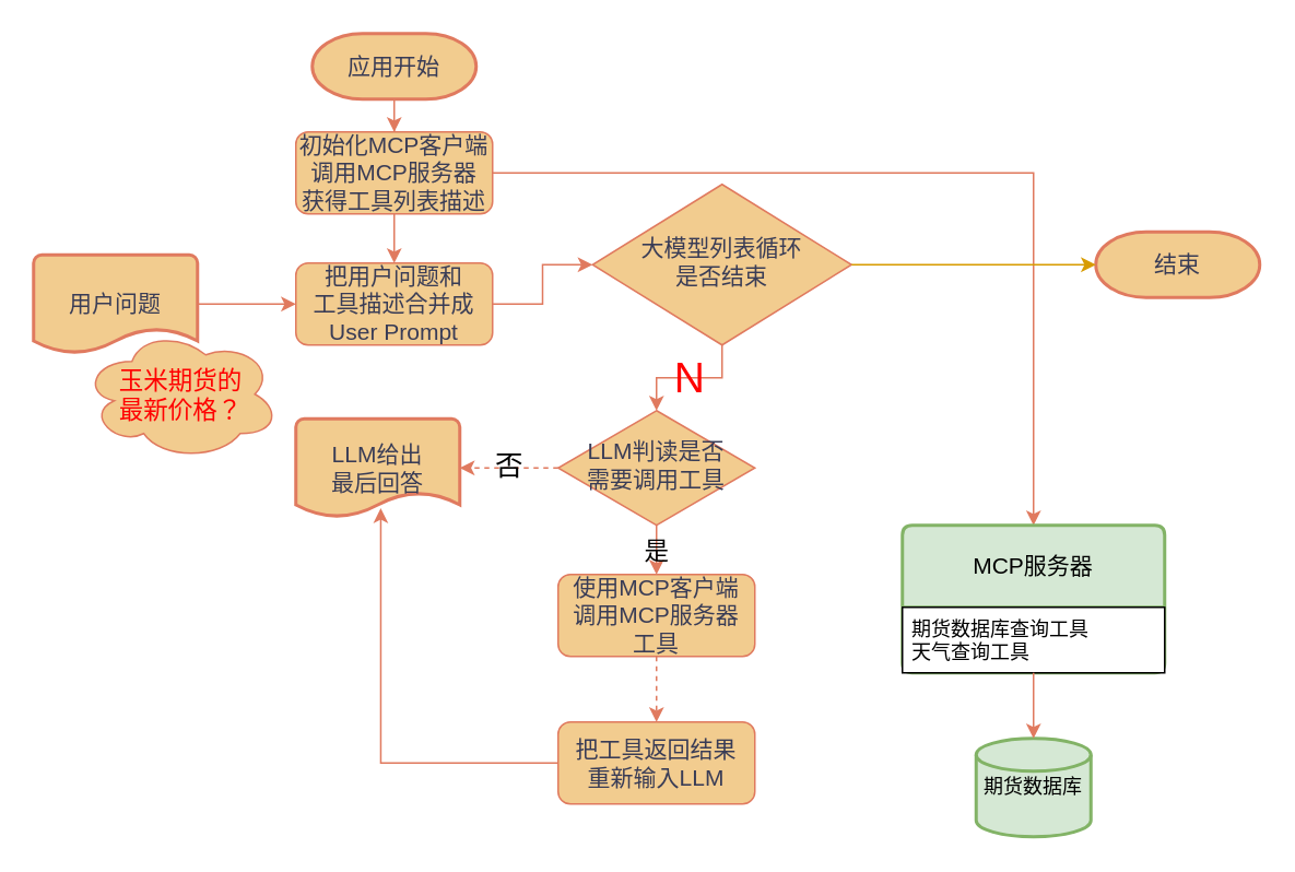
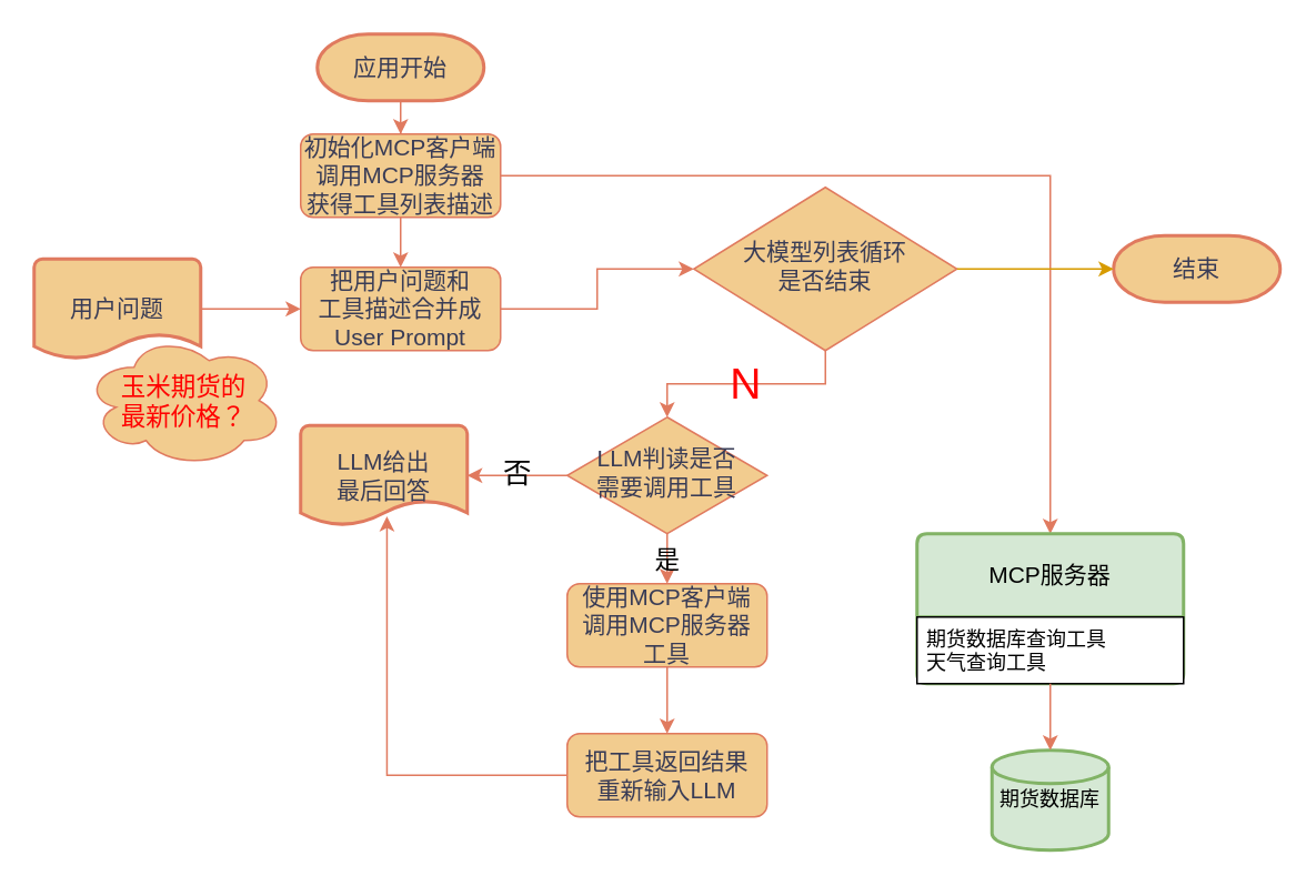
- <mxCell id="25" value="大模型列表循环&lt;div&gt;是否结束&lt;/div&gt;" style="rhombus;whiteSpace=wrap;html=1;shadow=0;fontFamily=Helvetica;fontSize=14;align=center;strokeWidth=1;spacing=6;spacingTop=-4;labelBackgroundColor=none;fillColor=#F2CC8F;strokeColor=#E07A5F;fontColor=#393C56;" vertex="1" parent="1"><mxGeometry x="361" y="112" width="158" height="98" as="geometry" /></mxCell>
+ <mxCell id="25" value="大模型列表循环&lt;div&gt;是否结束&lt;/div&gt;" style="rhombus;whiteSpace=wrap;html=1;shadow=0;fontFamily=Helvetica;fontSize=14;align=center;strokeWidth=1;spacing=6;spacingTop=-4;labelBackgroundColor=none;fillColor=#F2CC8F;strokeColor=#E07A5F;fontColor=#393C56;" vertex="1" parent="1"><mxGeometry x="416" y="112" width="158" height="98" as="geometry" /></mxCell>
- <mxCell id="19" value="&lt;font style=&quot;font-size: 17px;&quot;&gt;否&lt;/font&gt;" style="edgeStyle=orthogonalEdgeStyle;rounded=0;orthogonalLoop=1;jettySize=auto;html=1;entryX=1;entryY=0.5;entryDx=0;entryDy=0;entryPerimeter=0;labelBackgroundColor=none;strokeColor=#E07A5F;fontColor=default;dashed=1;" parent="1" source="6" target="18" edge="1"><mxGeometry relative="1" as="geometry" /></mxCell>
+ <mxCell id="19" value="&lt;font style=&quot;font-size: 17px;&quot;&gt;否&lt;/font&gt;" style="edgeStyle=orthogonalEdgeStyle;rounded=0;orthogonalLoop=1;jettySize=auto;html=1;entryX=1;entryY=0.5;entryDx=0;entryDy=0;entryPerimeter=0;labelBackgroundColor=none;strokeColor=#E07A5F;fontColor=default;" parent="1" source="6" target="18" edge="1"><mxGeometry relative="1" as="geometry" /></mxCell>
- <mxCell id="20" style="edgeStyle=orthogonalEdgeStyle;rounded=0;orthogonalLoop=1;jettySize=auto;html=1;entryX=0.5;entryY=0;entryDx=0;entryDy=0;labelBackgroundColor=none;strokeColor=#E07A5F;fontColor=default;dashed=1;" parent="1" source="21" target="22" edge="1"><mxGeometry relative="1" as="geometry" /></mxCell>
+ <mxCell id="20" style="edgeStyle=orthogonalEdgeStyle;rounded=0;orthogonalLoop=1;jettySize=auto;html=1;entryX=0.5;entryY=0;entryDx=0;entryDy=0;labelBackgroundColor=none;strokeColor=#E07A5F;fontColor=default;" parent="1" source="21" target="22" edge="1"><mxGeometry relative="1" as="geometry" /></mxCell>
